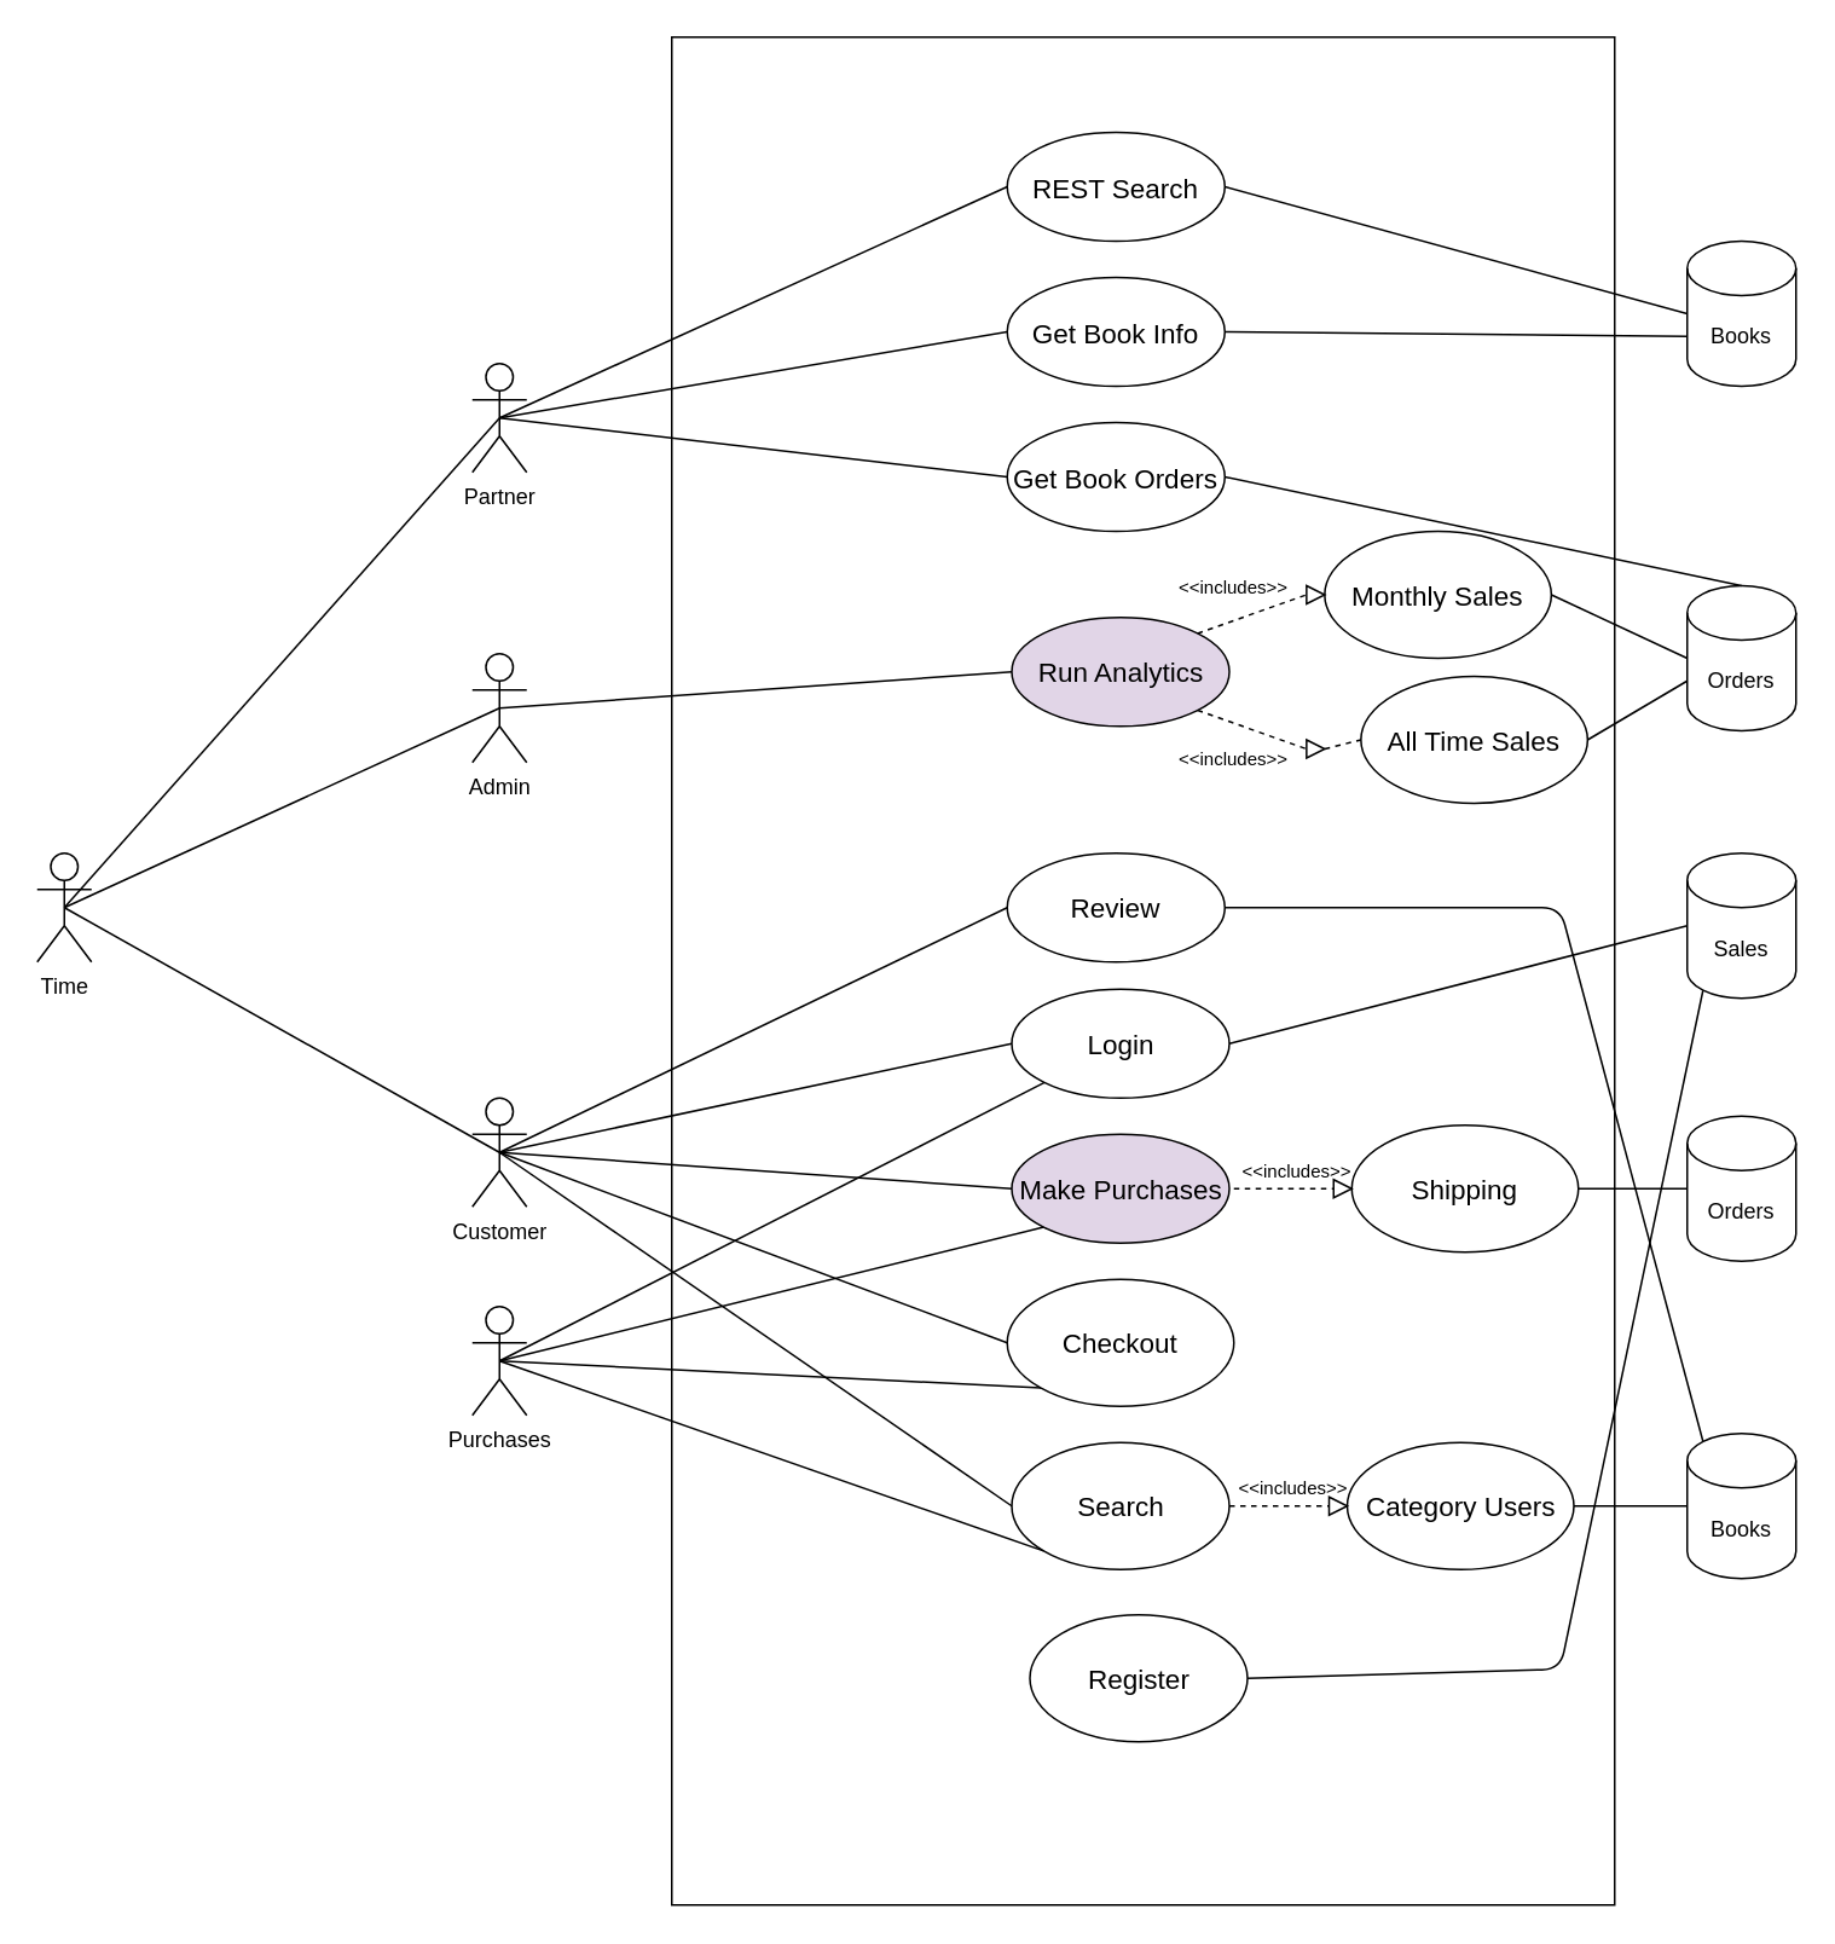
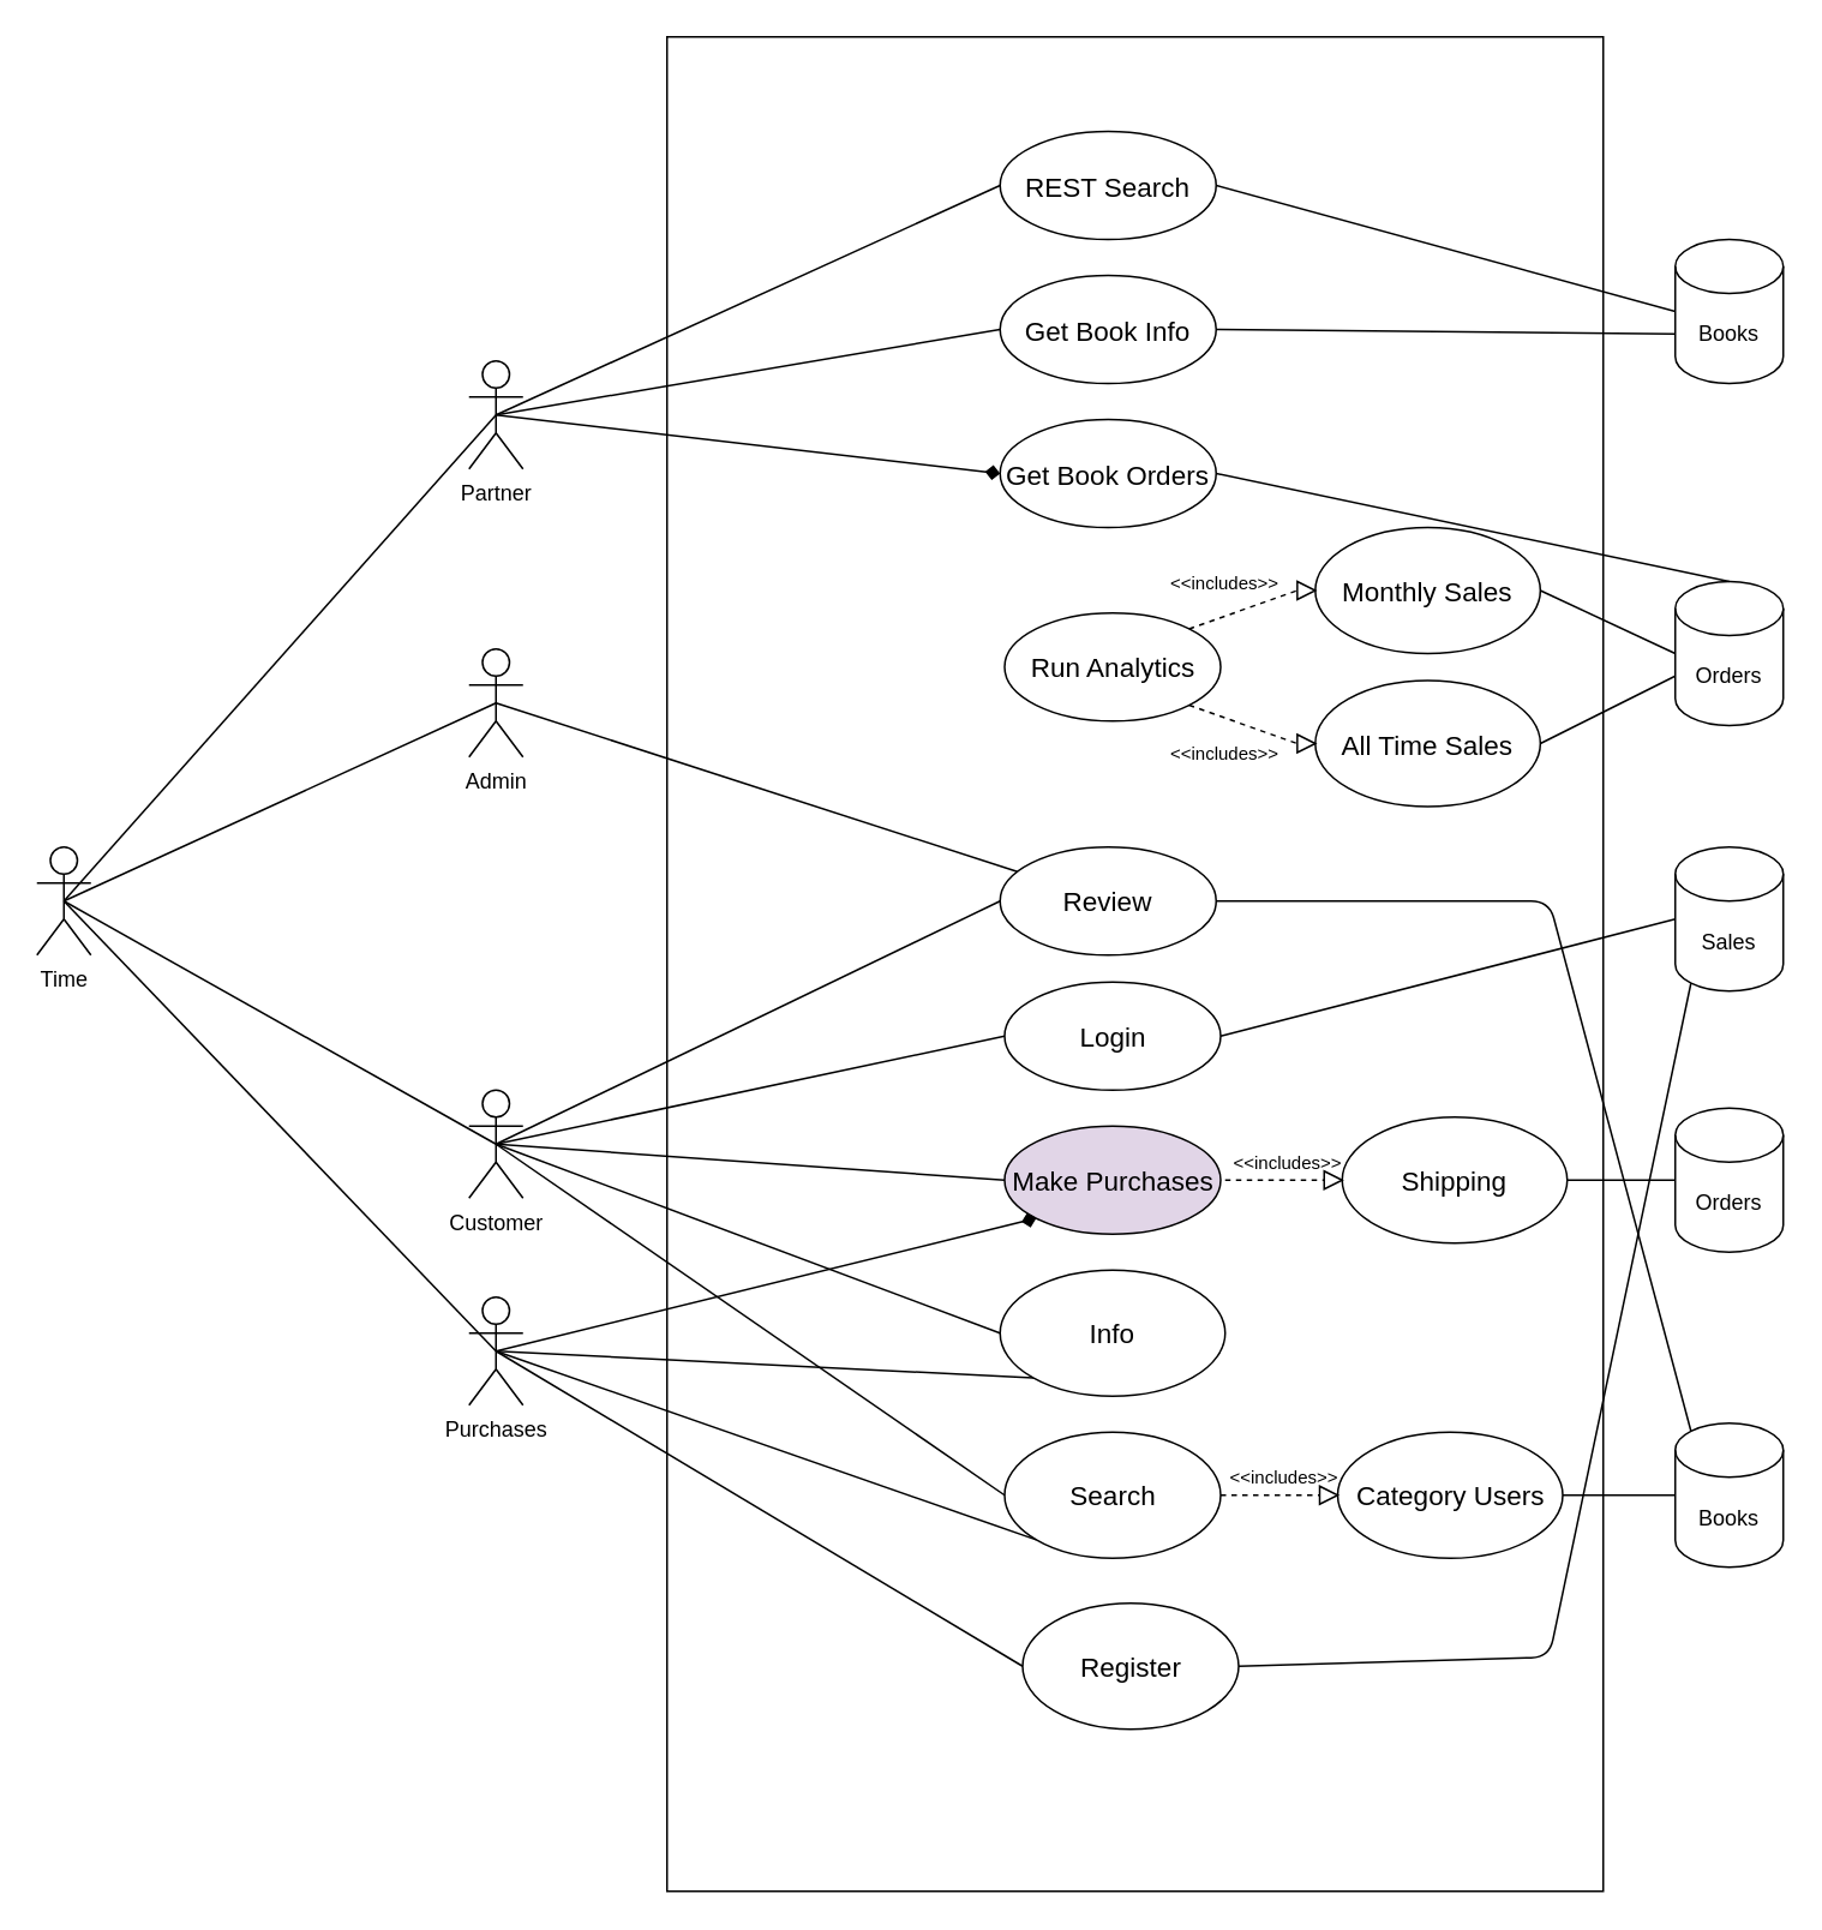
- <mxCell id="60" value="" style="endArrow=none;html=1;exitX=0.5;exitY=0.5;exitDx=0;exitDy=0;exitPerimeter=0;entryX=0;entryY=0.5;entryDx=0;entryDy=0;" parent="1" source="56" target="57" edge="1"><mxGeometry width="50" height="50" relative="1" as="geometry"><mxPoint x="570" y="210" as="sourcePoint" /><mxPoint x="620" y="160" as="targetPoint" /></mxGeometry></mxCell>
+ <mxCell id="60" value="" style="endArrow=diamond;html=1;exitX=0.5;exitY=0.5;exitDx=0;exitDy=0;exitPerimeter=0;entryX=0;entryY=0.5;entryDx=0;entryDy=0;" parent="1" source="56" target="57" edge="1"><mxGeometry width="50" height="50" relative="1" as="geometry"><mxPoint x="570" y="210" as="sourcePoint" /><mxPoint x="620" y="160" as="targetPoint" /></mxGeometry></mxCell>
- <mxCell id="41" value="&lt;font style=&quot;font-size: 15px&quot;&gt;Run Analytics&lt;/font&gt;" style="ellipse;whiteSpace=wrap;html=1;fillColor=#e1d5e7;" parent="1" vertex="1"><mxGeometry x="557.5" y="340" width="120" height="60" as="geometry" /></mxCell>
+ <mxCell id="41" value="&lt;font style=&quot;font-size: 15px&quot;&gt;Run Analytics&lt;/font&gt;" style="ellipse;whiteSpace=wrap;html=1;" parent="1" vertex="1"><mxGeometry x="557.5" y="340" width="120" height="60" as="geometry" /></mxCell>
- <mxCell id="55" value="" style="endArrow=none;html=1;exitX=0.5;exitY=0.5;exitDx=0;exitDy=0;exitPerimeter=0;entryX=0;entryY=0.5;entryDx=0;entryDy=0;" parent="1" source="40" target="41" edge="1"><mxGeometry width="50" height="50" relative="1" as="geometry"><mxPoint x="620" y="400" as="sourcePoint" /><mxPoint x="670" y="350" as="targetPoint" /></mxGeometry></mxCell>
+ <mxCell id="55" value="" style="endArrow=none;html=1;exitX=0.5;exitY=0.5;exitDx=0;exitDy=0;exitPerimeter=0;" parent="1" source="40" target="20" edge="1"><mxGeometry width="50" height="50" relative="1" as="geometry"><mxPoint x="620" y="400" as="sourcePoint" /><mxPoint x="670" y="350" as="targetPoint" /></mxGeometry></mxCell>
- <mxCell id="42" value="&lt;font style=&quot;font-size: 15px&quot;&gt;All Time Sales&lt;br&gt;&lt;/font&gt;" style="ellipse;whiteSpace=wrap;html=1;" parent="1" vertex="1"><mxGeometry x="750.07" y="372.5" width="125" height="70" as="geometry" /></mxCell>
+ <mxCell id="42" value="&lt;font style=&quot;font-size: 15px&quot;&gt;All Time Sales&lt;br&gt;&lt;/font&gt;" style="ellipse;whiteSpace=wrap;html=1;" parent="1" vertex="1"><mxGeometry x="730.07" y="377.5" width="125" height="70" as="geometry" /></mxCell>
+ <mxCell id="70" value="" style="endArrow=none;html=1;exitX=0.5;exitY=0.5;exitDx=0;exitDy=0;exitPerimeter=0;entryX=0.5;entryY=0.5;entryDx=0;entryDy=0;entryPerimeter=0;" edge="1" parent="1" source="9" target="8"><mxGeometry width="50" height="50" relative="1" as="geometry"><mxPoint x="45" y="510" as="sourcePoint" /><mxPoint x="285" y="645" as="targetPoint" /></mxGeometry></mxCell>
- <mxCell id="16" value="" style="endArrow=none;html=1;exitX=0.5;exitY=0.5;exitDx=0;exitDy=0;exitPerimeter=0;" parent="1" source="8" target="10" edge="1"><mxGeometry width="50" height="50" relative="1" as="geometry"><mxPoint x="600" y="740" as="sourcePoint" /><mxPoint x="650" y="690" as="targetPoint" /></mxGeometry></mxCell>
+ <mxCell id="16" value="" style="endArrow=none;html=1;exitX=0.5;exitY=0.5;exitDx=0;exitDy=0;exitPerimeter=0;entryX=0;entryY=0.5;entryDx=0;entryDy=0;" parent="1" source="8" target="15" edge="1"><mxGeometry width="50" height="50" relative="1" as="geometry"><mxPoint x="600" y="740" as="sourcePoint" /><mxPoint x="650" y="690" as="targetPoint" /></mxGeometry></mxCell>
- <mxCell id="18" value="" style="endArrow=none;html=1;exitX=0.5;exitY=0.5;exitDx=0;exitDy=0;exitPerimeter=0;entryX=0;entryY=1;entryDx=0;entryDy=0;" parent="1" source="8" target="3" edge="1"><mxGeometry width="50" height="50" relative="1" as="geometry"><mxPoint x="285" y="645" as="sourcePoint" /><mxPoint x="562.5" y="550" as="targetPoint" /></mxGeometry></mxCell>
+ <mxCell id="18" value="" style="endArrow=diamond;html=1;exitX=0.5;exitY=0.5;exitDx=0;exitDy=0;exitPerimeter=0;entryX=0;entryY=1;entryDx=0;entryDy=0;" parent="1" source="8" target="3" edge="1"><mxGeometry width="50" height="50" relative="1" as="geometry"><mxPoint x="285" y="645" as="sourcePoint" /><mxPoint x="562.5" y="550" as="targetPoint" /></mxGeometry></mxCell>
- <mxCell id="4" value="&lt;font style=&quot;font-size: 15px&quot;&gt;Checkout&lt;br&gt;&lt;/font&gt;" style="ellipse;whiteSpace=wrap;html=1;" parent="1" vertex="1"><mxGeometry x="555" y="705" width="125" height="70" as="geometry" /></mxCell>
+ <mxCell id="4" value="&lt;font style=&quot;font-size: 15px&quot;&gt;Info&lt;br&gt;&lt;/font&gt;" style="ellipse;whiteSpace=wrap;html=1;" parent="1" vertex="1"><mxGeometry x="555" y="705" width="125" height="70" as="geometry" /></mxCell>
